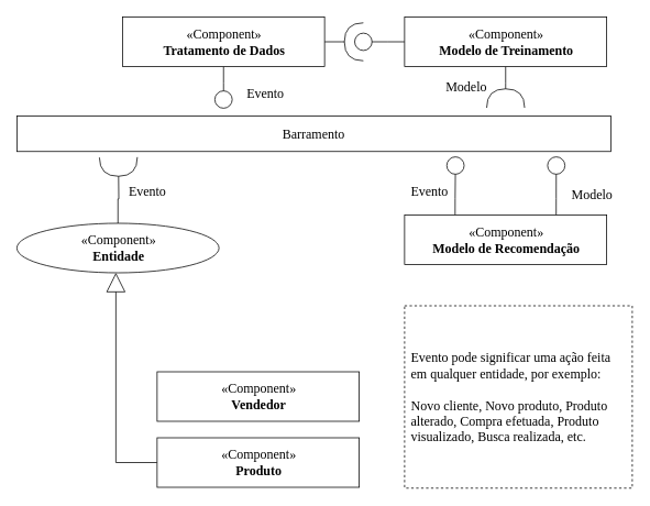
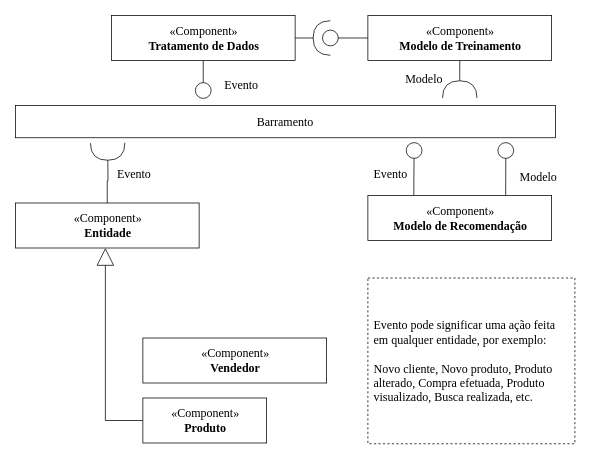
- <mxCell id="14" value="«Component»&lt;br&gt;&lt;b&gt;Entidade&lt;/b&gt;" style="ellipse;html=1;dropTarget=0;fontFamily=IBM Plex Mono;fontSource=https%3A%2F%2Ffonts.googleapis.com%2Fcss%3Ffamily%3DIBM%2BPlex%2BMono;fontSize=16;" vertex="1" parent="1"><mxGeometry x="20" y="270" width="245" height="60" as="geometry" /></mxCell>
+ <mxCell id="14" value="«Component»&lt;br&gt;&lt;b&gt;Entidade&lt;/b&gt;" style="html=1;dropTarget=0;fontFamily=IBM Plex Mono;fontSource=https%3A%2F%2Ffonts.googleapis.com%2Fcss%3Ffamily%3DIBM%2BPlex%2BMono;fontSize=16;" vertex="1" parent="1"><mxGeometry x="20" y="270" width="245" height="60" as="geometry" /></mxCell>
- <mxCell id="17" value="«Component»&lt;br&gt;&lt;b&gt;Produto&lt;/b&gt;" style="html=1;dropTarget=0;fontFamily=IBM Plex Mono;fontSource=https%3A%2F%2Ffonts.googleapis.com%2Fcss%3Ffamily%3DIBM%2BPlex%2BMono;fontSize=16;" vertex="1" parent="1"><mxGeometry x="190" y="530" width="245" height="60" as="geometry" /></mxCell>
+ <mxCell id="17" value="«Component»&lt;br&gt;&lt;b&gt;Produto&lt;/b&gt;" style="html=1;dropTarget=0;fontFamily=IBM Plex Mono;fontSource=https%3A%2F%2Ffonts.googleapis.com%2Fcss%3Ffamily%3DIBM%2BPlex%2BMono;fontSize=16;" vertex="1" parent="1"><mxGeometry x="190" y="530" width="165" height="60" as="geometry" /></mxCell>
